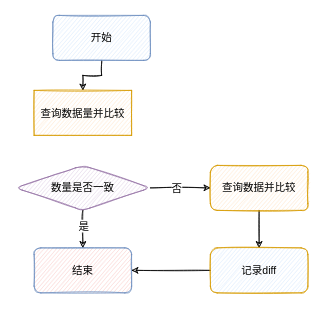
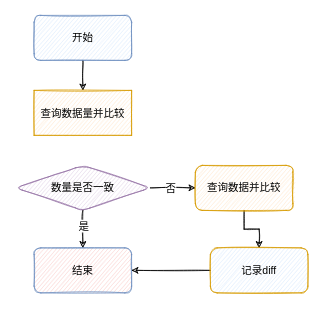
- <mxCell id="3" value="&lt;font style=&quot;font-size: 14px&quot;&gt;开始&lt;/font&gt;" style="whiteSpace=wrap;html=1;shadow=0;sketch=1;rounded=1;fillColor=#dae8fc;strokeColor=#6c8ebf;" parent="1" vertex="1"><mxGeometry x="70" y="20" width="130" height="60" as="geometry" /></mxCell>
+ <mxCell id="3" value="&lt;font style=&quot;font-size: 14px&quot;&gt;开始&lt;/font&gt;" style="whiteSpace=wrap;html=1;shadow=0;sketch=1;rounded=1;fillColor=#dae8fc;strokeColor=#6c8ebf;" parent="1" vertex="1"><mxGeometry x="45" y="20" width="130" height="60" as="geometry" /></mxCell>
- <mxCell id="12" value="查询数据并比较" style="whiteSpace=wrap;html=1;rounded=1;shadow=0;fontSize=14;sketch=1;fillColor=#ffe6cc;strokeColor=#d79b00;" parent="1" vertex="1"><mxGeometry x="280" y="220" width="130" height="60" as="geometry" /></mxCell>
+ <mxCell id="12" value="查询数据并比较" style="whiteSpace=wrap;html=1;rounded=1;shadow=0;fontSize=14;sketch=1;fillColor=#ffe6cc;strokeColor=#d79b00;" parent="1" vertex="1"><mxGeometry x="260" y="220" width="130" height="60" as="geometry" /></mxCell>
